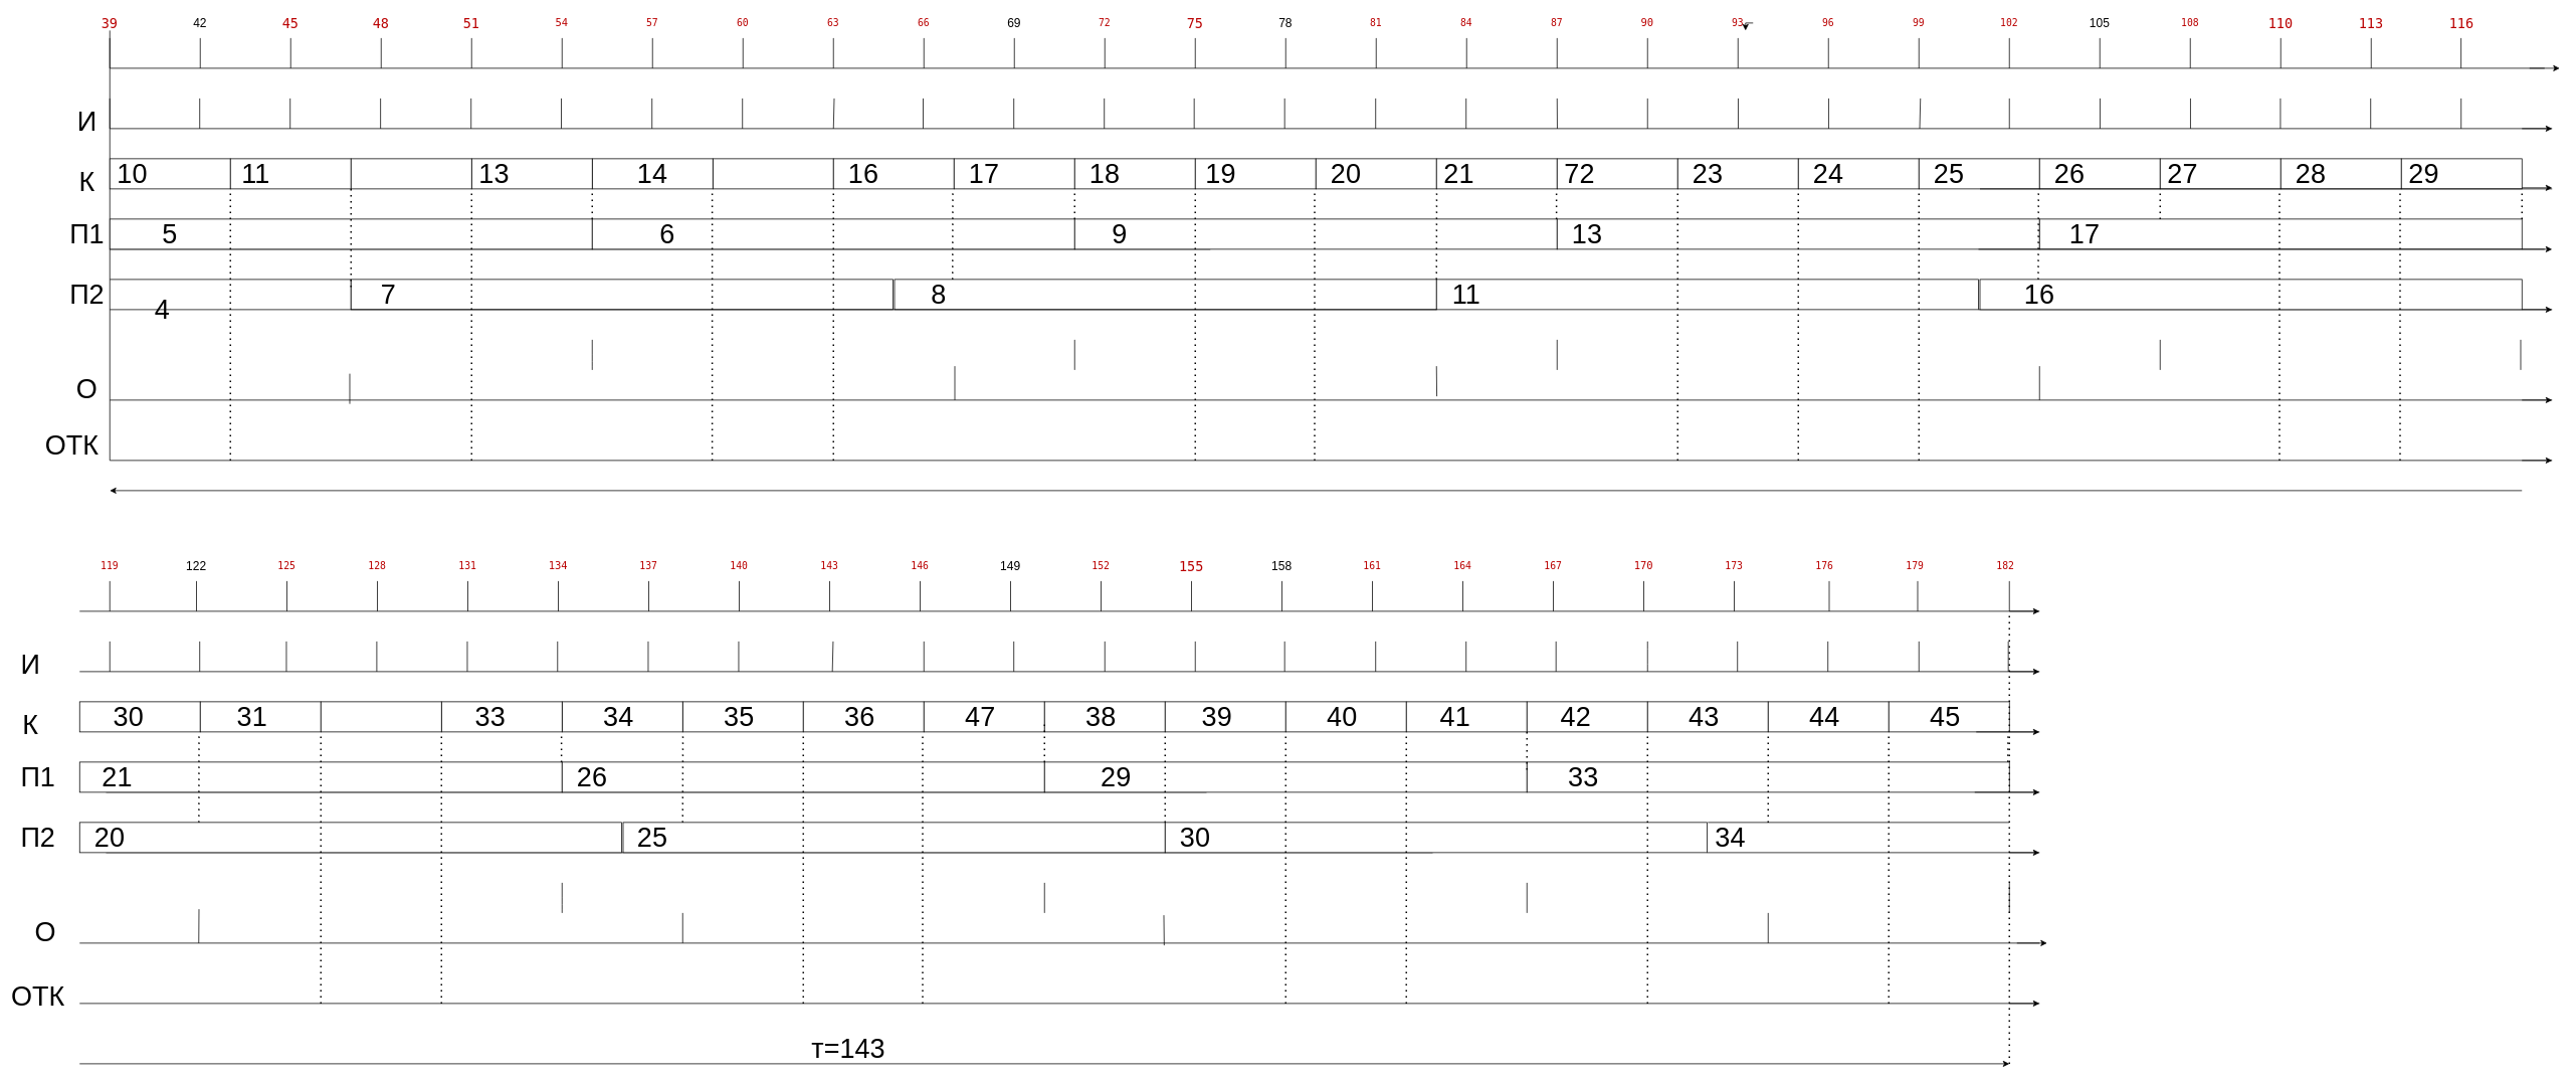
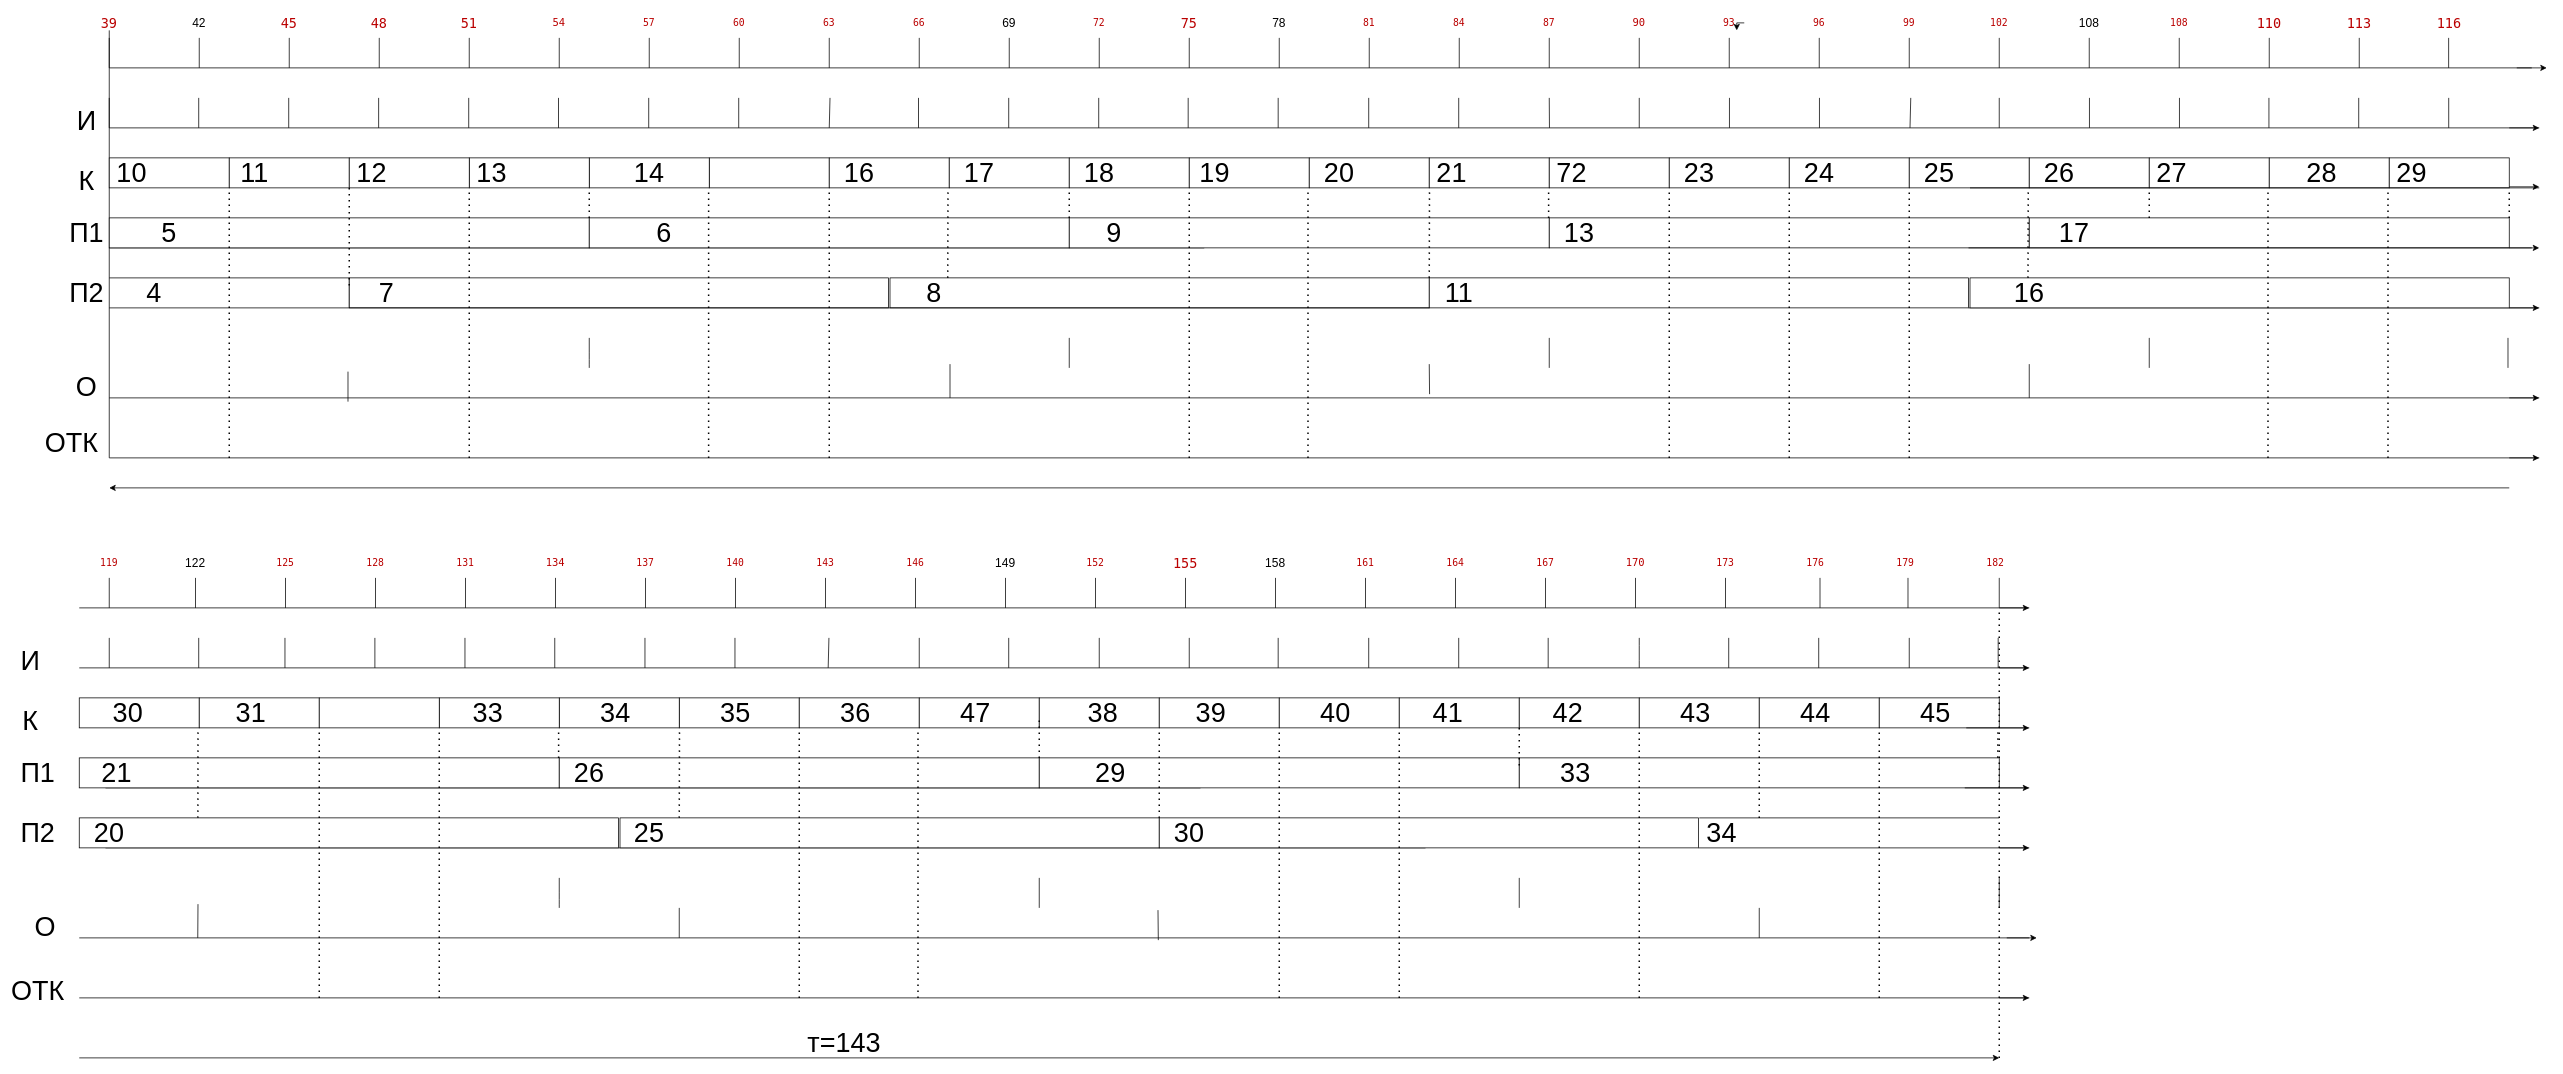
- <mxCell id="147" value="&lt;font size=&quot;3&quot;&gt;105&lt;/font&gt;" style="text;html=1;strokeColor=none;fillColor=none;align=center;verticalAlign=middle;whiteSpace=wrap;rounded=0;" vertex="1" parent="1"><mxGeometry x="2765" y="20" width="40" height="20" as="geometry" /></mxCell>
+ <mxCell id="147" value="&lt;font size=&quot;3&quot;&gt;108&lt;/font&gt;" style="text;html=1;strokeColor=none;fillColor=none;align=center;verticalAlign=middle;whiteSpace=wrap;rounded=0;" vertex="1" parent="1"><mxGeometry x="2765" y="20" width="40" height="20" as="geometry" /></mxCell>
+ <mxCell id="49" value="&lt;span style=&quot;font-size: 36px&quot;&gt;12&lt;/span&gt;" style="text;html=1;strokeColor=none;fillColor=none;align=center;verticalAlign=middle;whiteSpace=wrap;rounded=0;" parent="1" vertex="1"><mxGeometry x="475" y="220" width="40" height="20" as="geometry" /></mxCell>
- <mxCell id="96" value="&lt;font style=&quot;font-size: 36px&quot;&gt;28&lt;/font&gt;" style="text;html=1;strokeColor=none;fillColor=none;align=center;verticalAlign=middle;whiteSpace=wrap;rounded=0;" vertex="1" parent="1"><mxGeometry x="3045" y="220" width="40" height="20" as="geometry" /></mxCell>
+ <mxCell id="96" value="&lt;font style=&quot;font-size: 36px&quot;&gt;28&lt;/font&gt;" style="text;html=1;strokeColor=none;fillColor=none;align=center;verticalAlign=middle;whiteSpace=wrap;rounded=0;" vertex="1" parent="1"><mxGeometry x="3075" y="220" width="40" height="20" as="geometry" /></mxCell>
- <mxCell id="101" value="&lt;font style=&quot;font-size: 36px&quot;&gt;4&lt;/font&gt;" style="text;html=1;strokeColor=none;fillColor=none;align=center;verticalAlign=middle;whiteSpace=wrap;rounded=0;" vertex="1" parent="1"><mxGeometry x="195" y="400" width="40" height="20" as="geometry" /></mxCell>
+ <mxCell id="101" value="&lt;font style=&quot;font-size: 36px&quot;&gt;4&lt;/font&gt;" style="text;html=1;strokeColor=none;fillColor=none;align=center;verticalAlign=middle;whiteSpace=wrap;rounded=0;" vertex="1" parent="1"><mxGeometry x="185" y="380" width="40" height="20" as="geometry" /></mxCell>
- <mxCell id="250" value="&lt;font style=&quot;font-size: 36px&quot;&gt;38&lt;/font&gt;" style="text;html=1;strokeColor=none;fillColor=none;align=center;verticalAlign=middle;whiteSpace=wrap;rounded=0;" vertex="1" parent="1"><mxGeometry x="1440" y="940" width="40" height="20" as="geometry" /></mxCell>
+ <mxCell id="250" value="&lt;font style=&quot;font-size: 36px&quot;&gt;38&lt;/font&gt;" style="text;html=1;strokeColor=none;fillColor=none;align=center;verticalAlign=middle;whiteSpace=wrap;rounded=0;" vertex="1" parent="1"><mxGeometry x="1450" y="940" width="40" height="20" as="geometry" /></mxCell>
